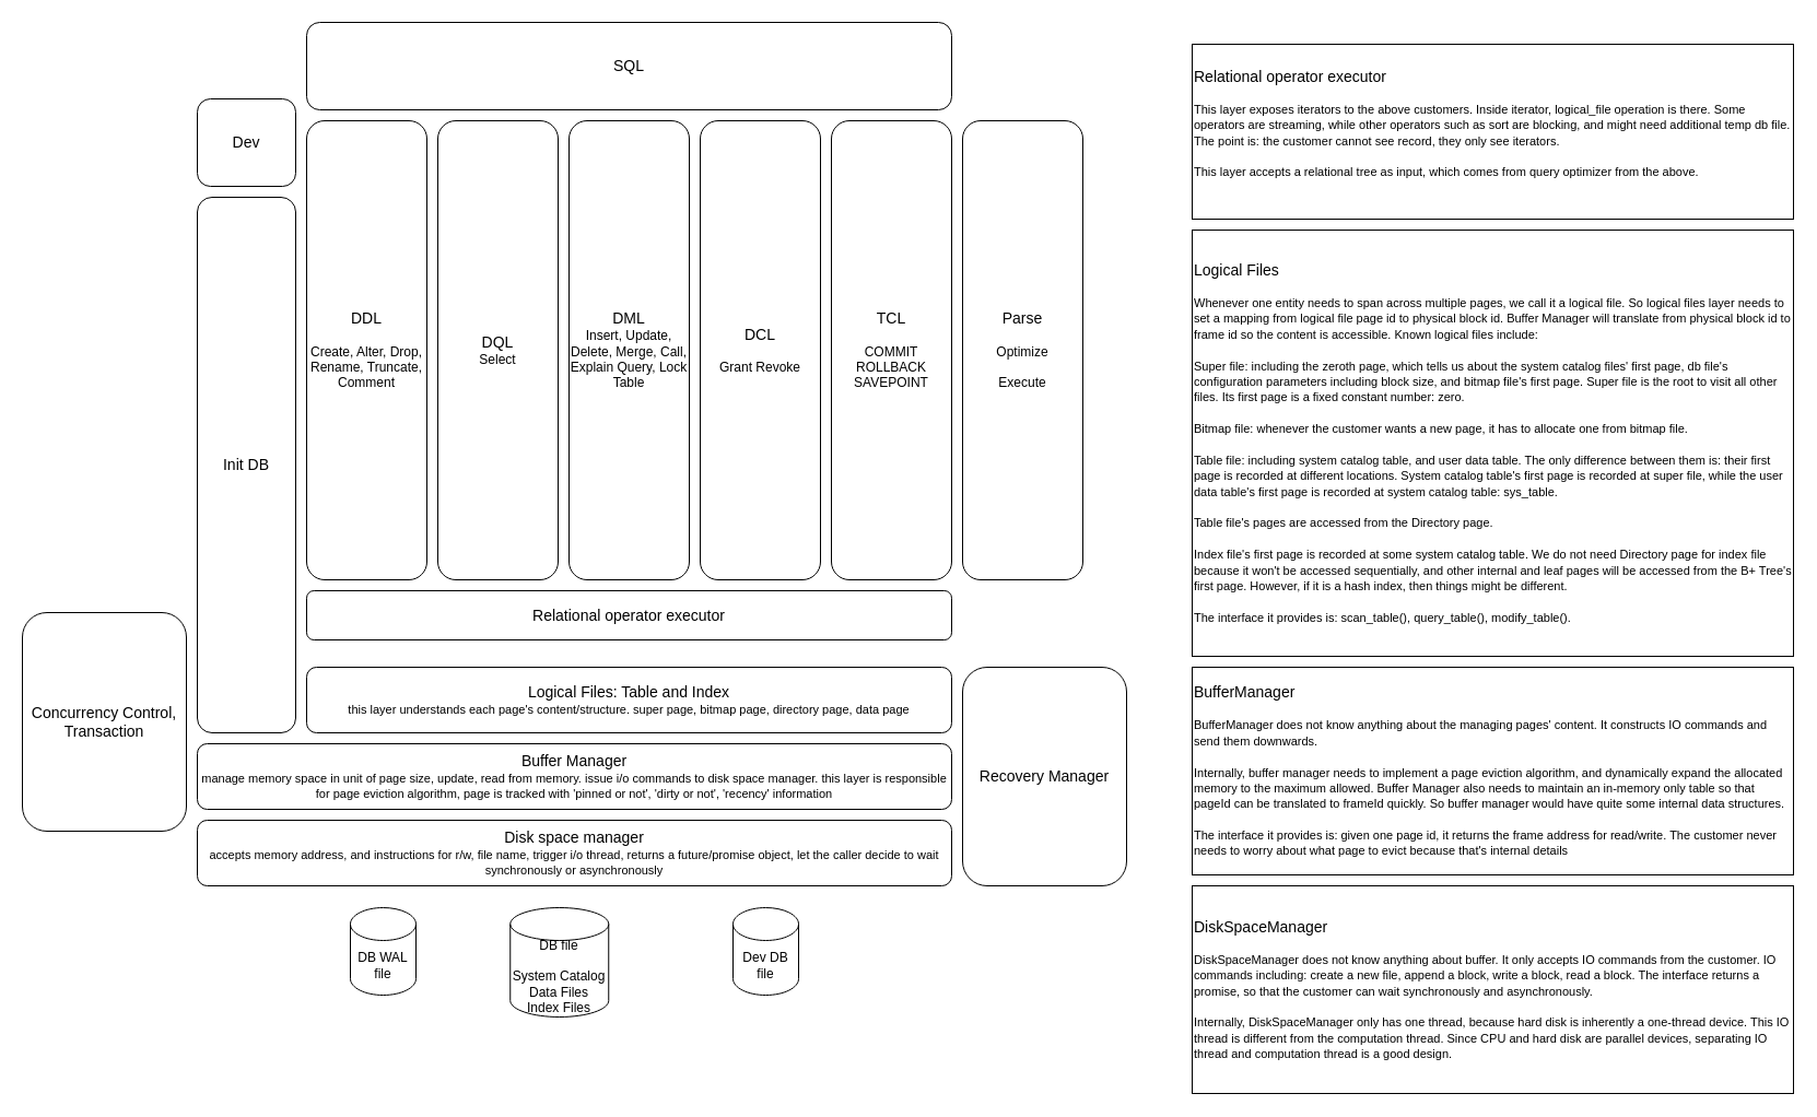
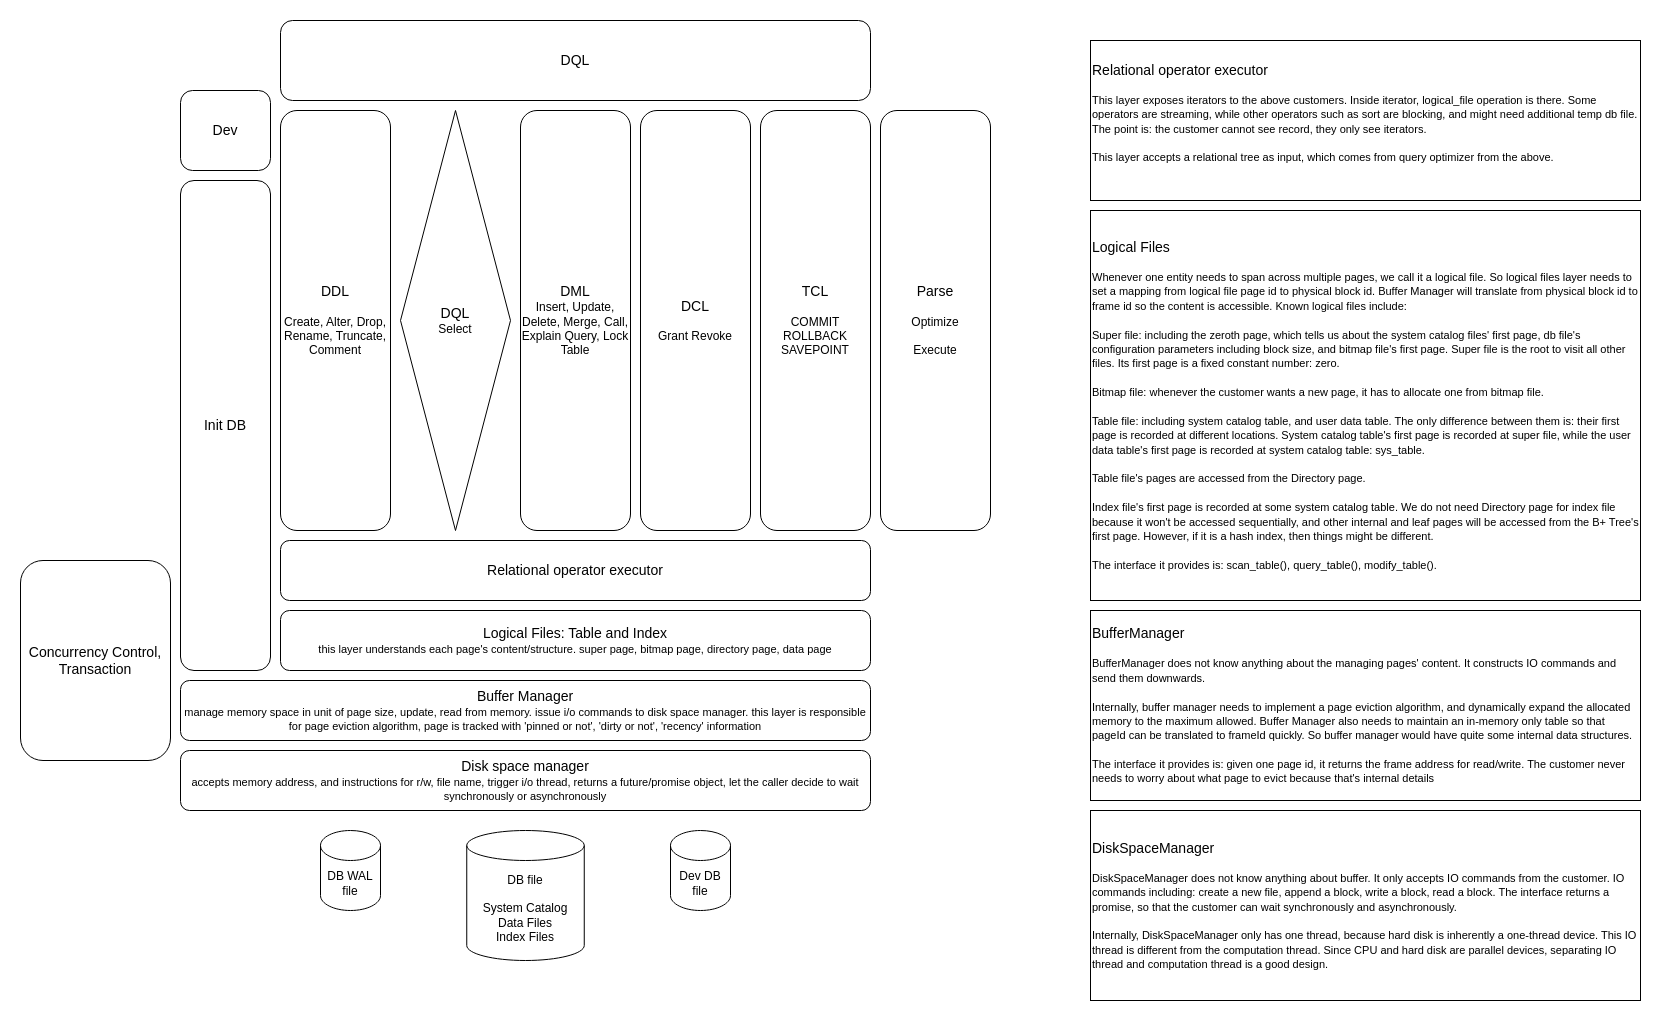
- <mxCell id="14" value="&lt;font&gt;&lt;span style=&quot;font-size: 14px&quot;&gt;SQL&lt;/span&gt;&lt;br&gt;&lt;/font&gt;" style="rounded=1;whiteSpace=wrap;html=1;" parent="1" vertex="1"><mxGeometry x="280" y="20" width="590" height="80" as="geometry" /></mxCell>
+ <mxCell id="14" value="&lt;font&gt;&lt;span style=&quot;font-size: 14px&quot;&gt;DQL&lt;/span&gt;&lt;br&gt;&lt;/font&gt;" style="rounded=1;whiteSpace=wrap;html=1;" parent="1" vertex="1"><mxGeometry x="280" y="20" width="590" height="80" as="geometry" /></mxCell>
- <mxCell id="10" value="&lt;font&gt;&lt;span style=&quot;font-size: 14px&quot;&gt;DQL&lt;br&gt;&lt;/span&gt;Select&lt;br&gt;&lt;/font&gt;" style="rounded=1;whiteSpace=wrap;html=1;" parent="1" vertex="1"><mxGeometry x="400" y="110" width="110" height="420" as="geometry" /></mxCell>
+ <mxCell id="10" value="&lt;font&gt;&lt;span style=&quot;font-size: 14px&quot;&gt;DQL&lt;br&gt;&lt;/span&gt;Select&lt;br&gt;&lt;/font&gt;" style="rhombus;whiteSpace=wrap;html=1;" parent="1" vertex="1"><mxGeometry x="400" y="110" width="110" height="420" as="geometry" /></mxCell>
- <mxCell id="22" value="&lt;font&gt;&lt;span style=&quot;font-size: 14px&quot;&gt;Relational operator executor&lt;/span&gt;&lt;br&gt;&lt;/font&gt;" style="rounded=1;whiteSpace=wrap;html=1;" vertex="1" parent="1"><mxGeometry x="280" y="540" width="590" height="45" as="geometry" /></mxCell>
+ <mxCell id="22" value="&lt;font&gt;&lt;span style=&quot;font-size: 14px&quot;&gt;Relational operator executor&lt;/span&gt;&lt;br&gt;&lt;/font&gt;" style="rounded=1;whiteSpace=wrap;html=1;" vertex="1" parent="1"><mxGeometry x="280" y="540" width="590" height="60" as="geometry" /></mxCell>
- <mxCell id="16" value="&lt;font&gt;&lt;font style=&quot;font-size: 14px&quot;&gt;Recovery Manager&lt;/font&gt;&lt;br&gt;&lt;/font&gt;" style="rounded=1;whiteSpace=wrap;html=1;" parent="1" vertex="1"><mxGeometry x="880" y="610" width="150" height="200" as="geometry" /></mxCell>
- <mxCell id="2" value="DB file&lt;br&gt;&lt;br&gt;System Catalog&lt;br&gt;Data Files&lt;br&gt;Index Files" style="shape=cylinder3;whiteSpace=wrap;html=1;boundedLbl=1;backgroundOutline=1;size=15;" parent="1" vertex="1"><mxGeometry x="466.25" y="830" width="90" height="100" as="geometry" /></mxCell>
+ <mxCell id="2" value="DB file&lt;br&gt;&lt;br&gt;System Catalog&lt;br&gt;Data Files&lt;br&gt;Index Files" style="shape=cylinder3;whiteSpace=wrap;html=1;boundedLbl=1;backgroundOutline=1;size=15;" parent="1" vertex="1"><mxGeometry x="466.25" y="830" width="117.5" height="130" as="geometry" /></mxCell>
